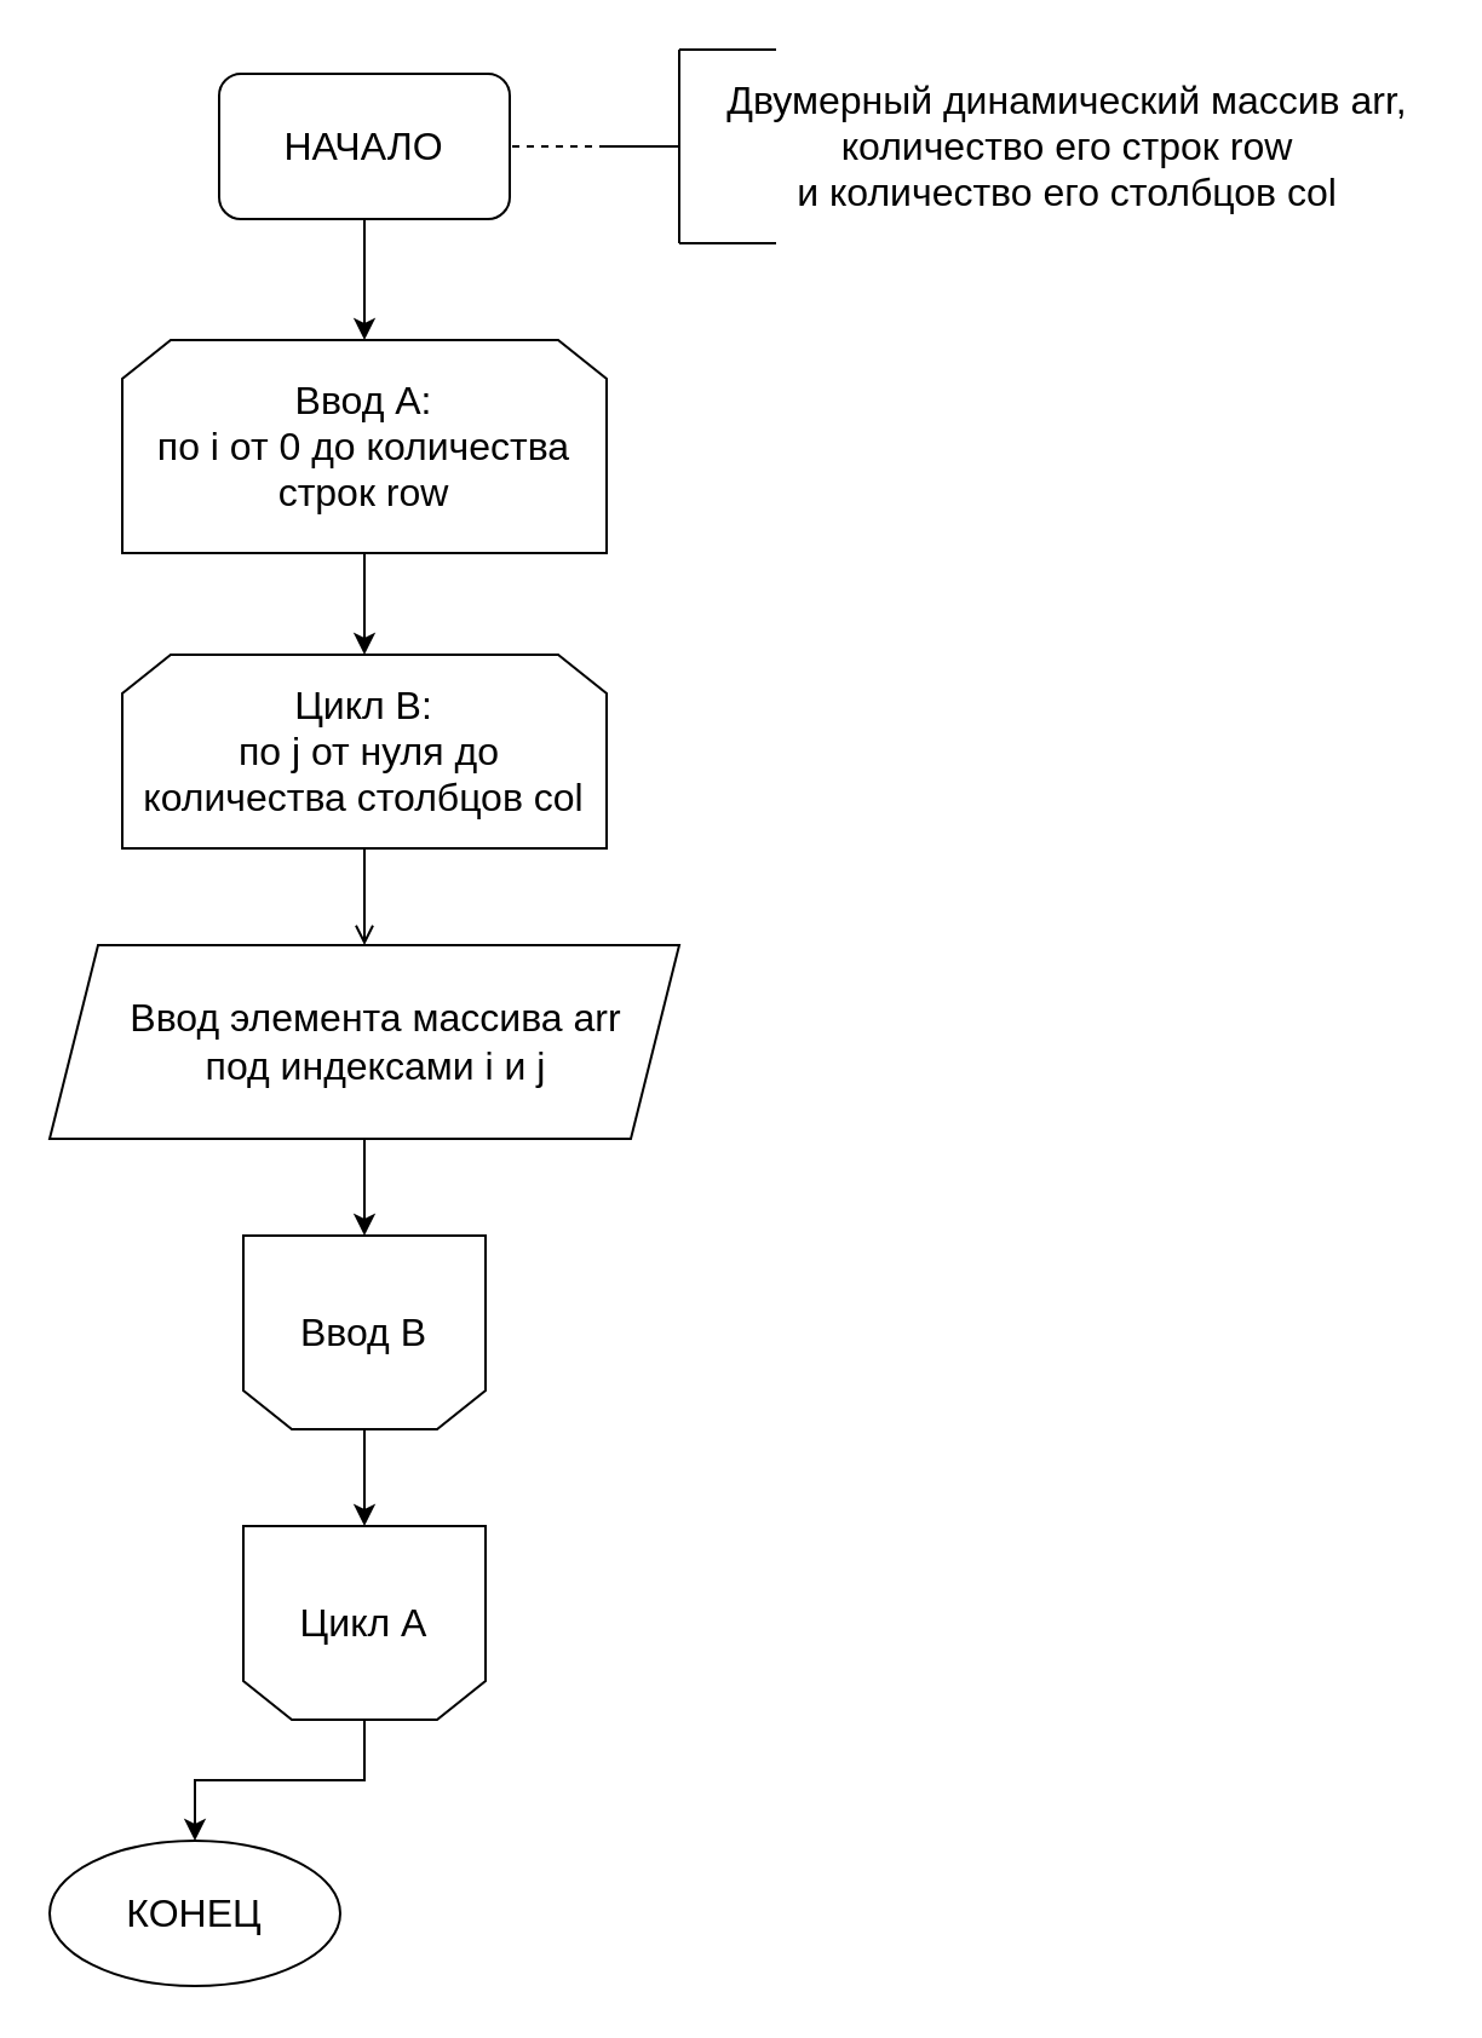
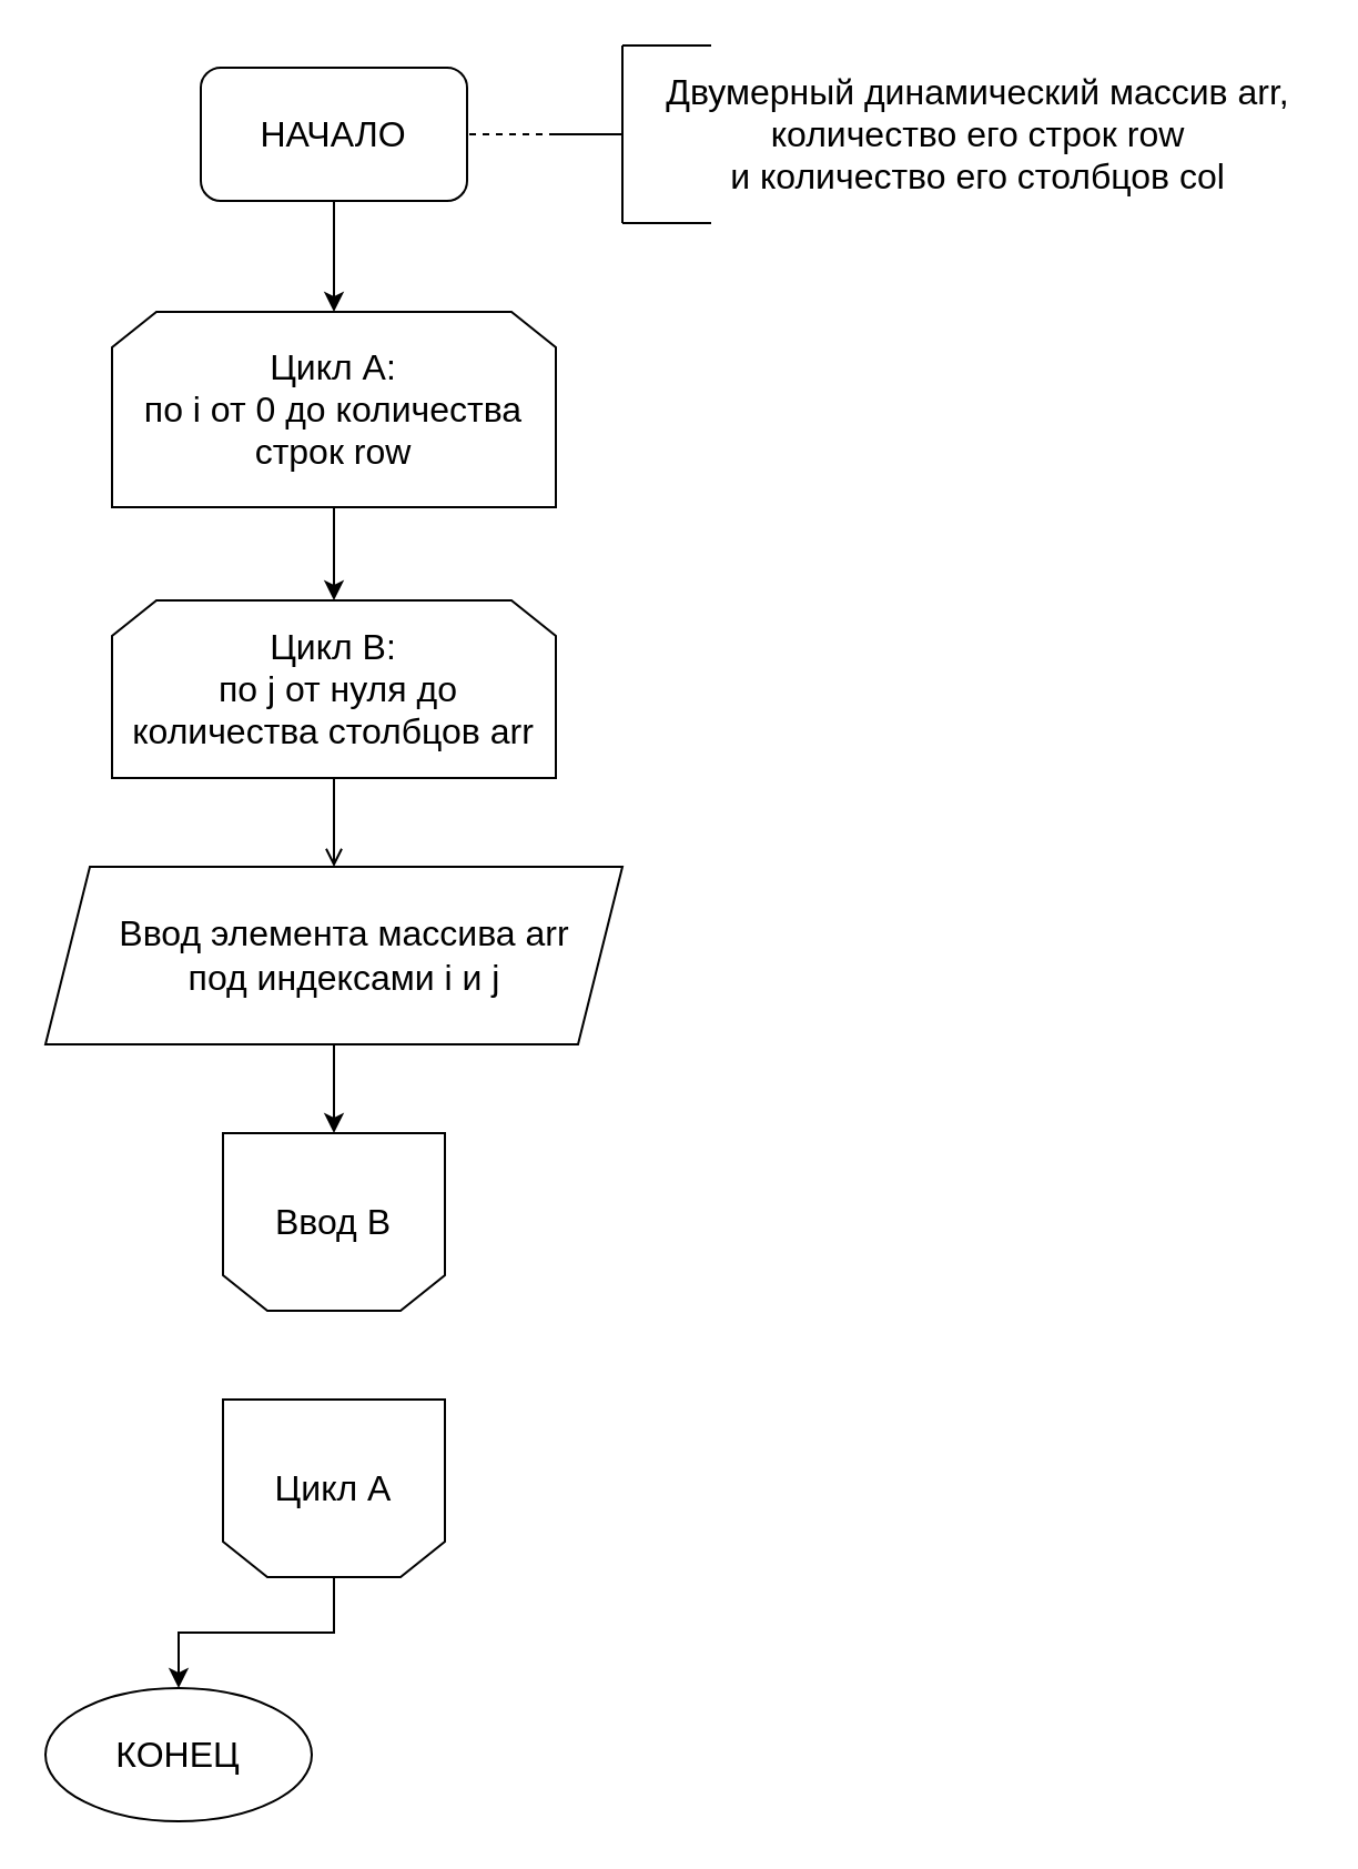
- <mxCell id="11" value="Ввод А:&lt;br&gt;по i от 0 до количества строк row" style="shape=loopLimit;whiteSpace=wrap;html=1;fontSize=16;" vertex="1" parent="1"><mxGeometry x="50" y="140" width="200" height="88" as="geometry" /></mxCell>
+ <mxCell id="11" value="Цикл А:&lt;br&gt;по i от 0 до количества строк row" style="shape=loopLimit;whiteSpace=wrap;html=1;fontSize=16;" vertex="1" parent="1"><mxGeometry x="50" y="140" width="200" height="88" as="geometry" /></mxCell>
- <mxCell id="13" value="Цикл B:&lt;br&gt;&amp;nbsp;по j от нуля до количества столбцов col" style="shape=loopLimit;whiteSpace=wrap;html=1;fontSize=16;" vertex="1" parent="1"><mxGeometry x="50" y="270" width="200" height="80" as="geometry" /></mxCell>
+ <mxCell id="13" value="Цикл B:&lt;br&gt;&amp;nbsp;по j от нуля до количества столбцов arr" style="shape=loopLimit;whiteSpace=wrap;html=1;fontSize=16;" vertex="1" parent="1"><mxGeometry x="50" y="270" width="200" height="80" as="geometry" /></mxCell>
- <mxCell id="16" value="" style="edgeStyle=orthogonalEdgeStyle;rounded=0;orthogonalLoop=1;jettySize=auto;html=1;fontSize=16;" edge="1" parent="1" source="17" target="19"><mxGeometry relative="1" as="geometry" /></mxCell>
